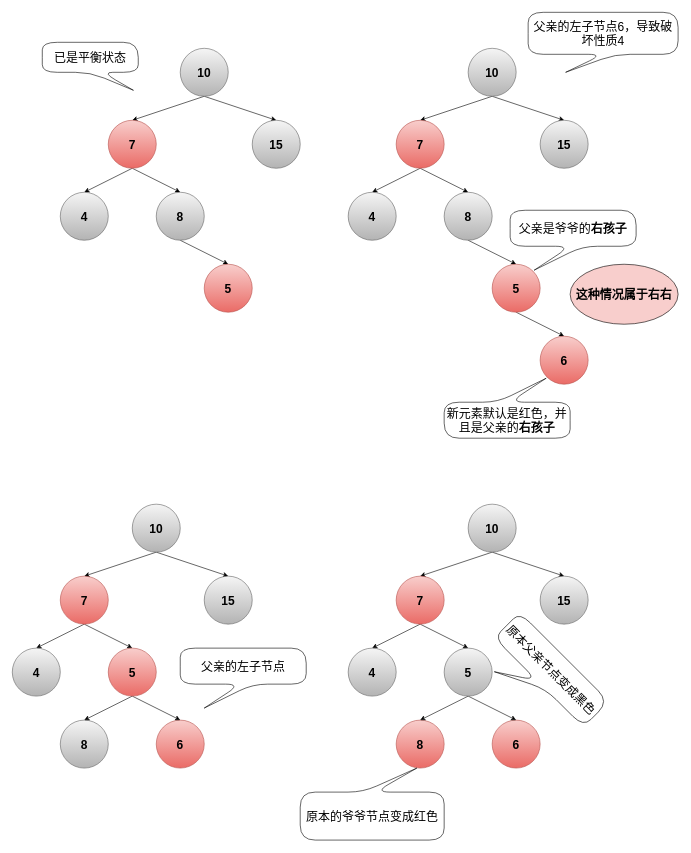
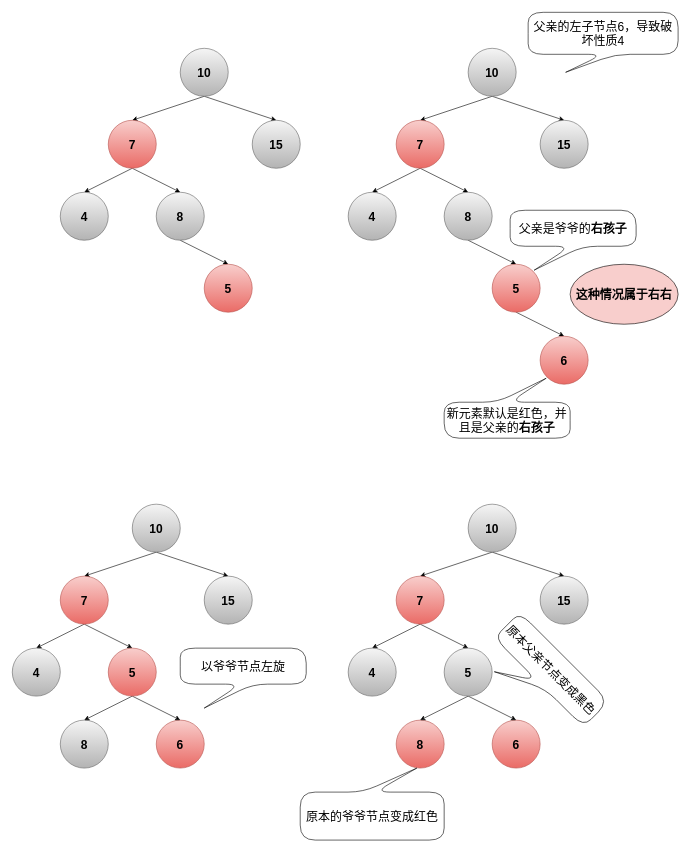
- <mxCell id="12" value="已是平衡状态" style="shape=callout;whiteSpace=wrap;html=1;perimeter=calloutPerimeter;fontSize=20;rounded=1;arcSize=50;position2=0.95;" vertex="1" parent="1"><mxGeometry x="70" y="70" width="160" height="80" as="geometry" /></mxCell>
- <mxCell id="40" value="父亲的左子节点" style="shape=callout;whiteSpace=wrap;html=1;perimeter=calloutPerimeter;fontSize=20;rounded=1;arcSize=50;position2=0.19;size=40;position=0.48;direction=east;" vertex="1" parent="1"><mxGeometry x="300" y="1080" width="210" height="100" as="geometry" /></mxCell>
+ <mxCell id="40" value="以爷爷节点左旋" style="shape=callout;whiteSpace=wrap;html=1;perimeter=calloutPerimeter;fontSize=20;rounded=1;arcSize=50;position2=0.19;size=40;position=0.48;direction=east;" vertex="1" parent="1"><mxGeometry x="300" y="1080" width="210" height="100" as="geometry" /></mxCell>
